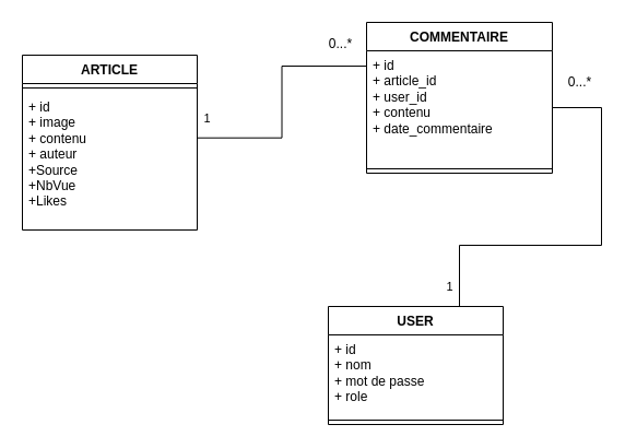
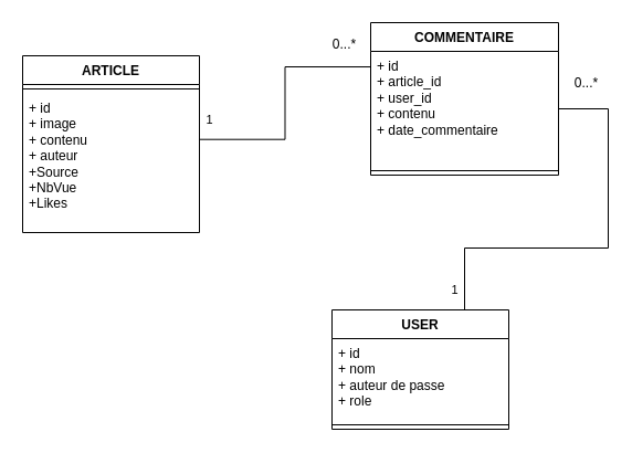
- <mxCell id="3" value="+ id&lt;div&gt;+ nom&lt;/div&gt;&lt;div&gt;+ mot de passe&lt;/div&gt;&lt;div&gt;+ role&lt;/div&gt;" style="text;strokeColor=none;fillColor=none;align=left;verticalAlign=top;spacingLeft=4;spacingRight=4;overflow=hidden;rotatable=0;points=[[0,0.5],[1,0.5]];portConstraint=eastwest;whiteSpace=wrap;html=1;" vertex="1" parent="2"><mxGeometry y="26" width="160" height="74" as="geometry" /></mxCell>
+ <mxCell id="3" value="+ id&lt;div&gt;+ nom&lt;/div&gt;&lt;div&gt;+ auteur de passe&lt;/div&gt;&lt;div&gt;+ role&lt;/div&gt;" style="text;strokeColor=none;fillColor=none;align=left;verticalAlign=top;spacingLeft=4;spacingRight=4;overflow=hidden;rotatable=0;points=[[0,0.5],[1,0.5]];portConstraint=eastwest;whiteSpace=wrap;html=1;" vertex="1" parent="2"><mxGeometry y="26" width="160" height="74" as="geometry" /></mxCell>
